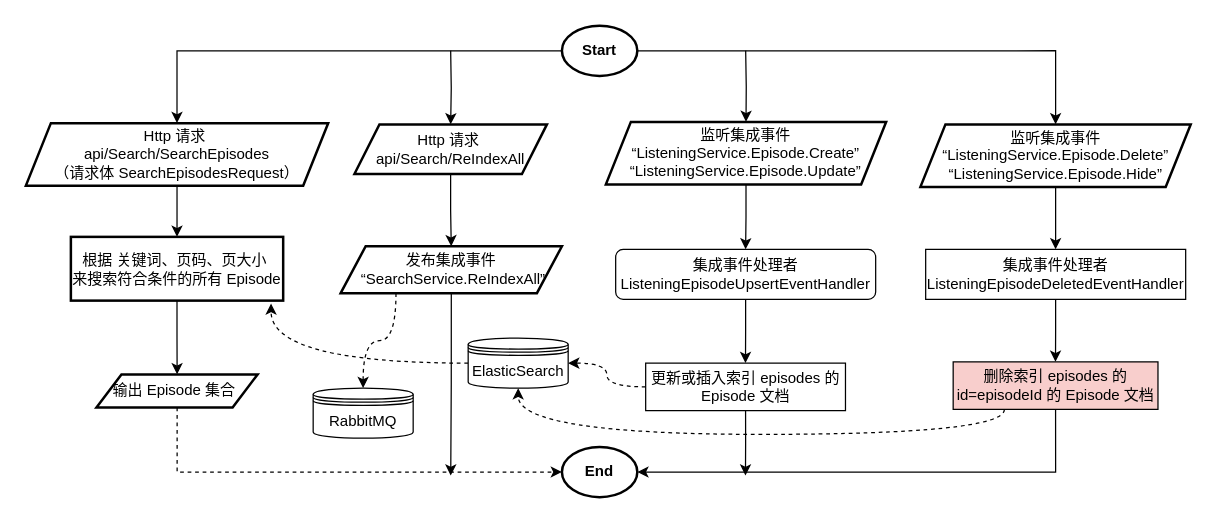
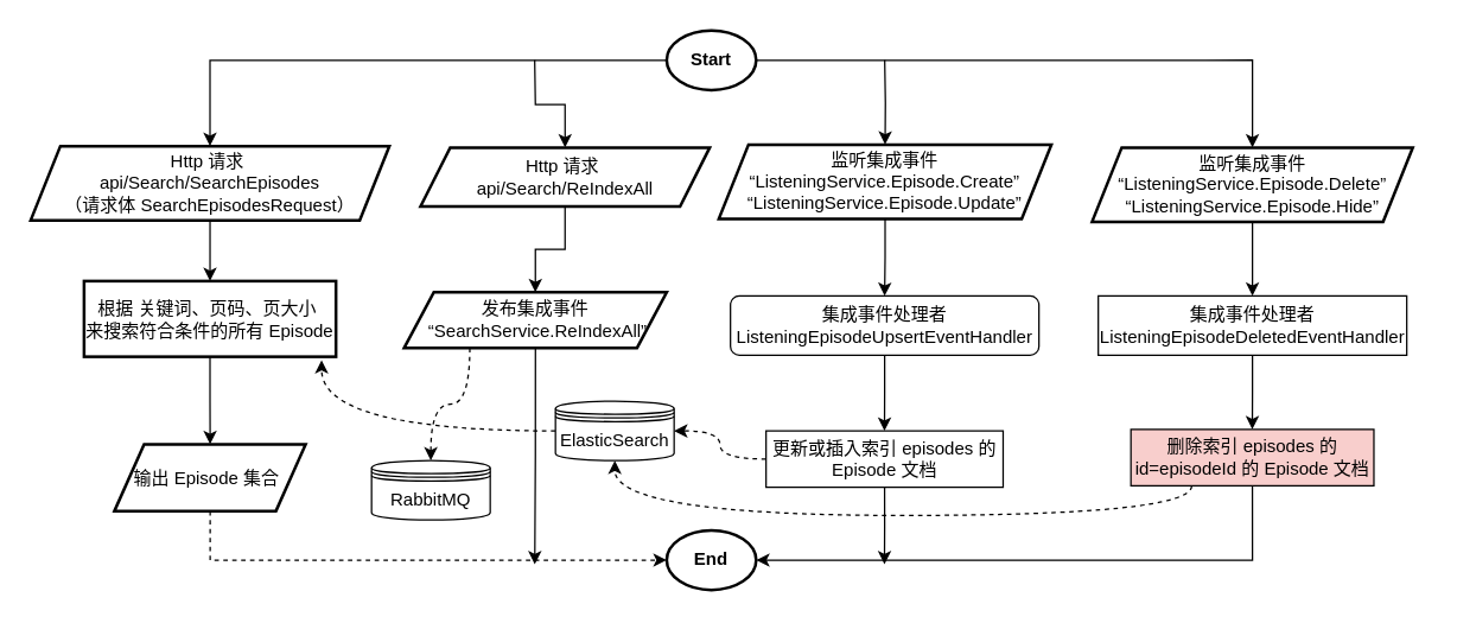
- <mxCell id="30" value="Http 请求&amp;nbsp;&lt;div&gt;api/Search/ReIndexAll&lt;/div&gt;" style="shape=parallelogram;perimeter=parallelogramPerimeter;whiteSpace=wrap;html=1;fixedSize=1;strokeWidth=2;" parent="2" vertex="1"><mxGeometry x="262.84" y="79" width="154" height="39.67" as="geometry" /></mxCell>
+ <mxCell id="30" value="Http 请求&amp;nbsp;&lt;div&gt;api/Search/ReIndexAll&lt;/div&gt;" style="shape=parallelogram;perimeter=parallelogramPerimeter;whiteSpace=wrap;html=1;fixedSize=1;strokeWidth=2;" parent="2" vertex="1"><mxGeometry x="262.84" y="79" width="195" height="39.67" as="geometry" /></mxCell>
- <mxCell id="28" value="输出 Episode 集合&amp;nbsp;" style="shape=parallelogram;perimeter=parallelogramPerimeter;whiteSpace=wrap;html=1;fixedSize=1;strokeWidth=2;" parent="2" vertex="1"><mxGeometry x="56.46" y="279" width="128.92" height="26.5" as="geometry" /></mxCell>
+ <mxCell id="28" value="输出 Episode 集合&amp;nbsp;" style="shape=parallelogram;perimeter=parallelogramPerimeter;whiteSpace=wrap;html=1;fixedSize=1;strokeWidth=2;" parent="2" vertex="1"><mxGeometry x="56.46" y="279" width="128.92" height="45" as="geometry" /></mxCell>
